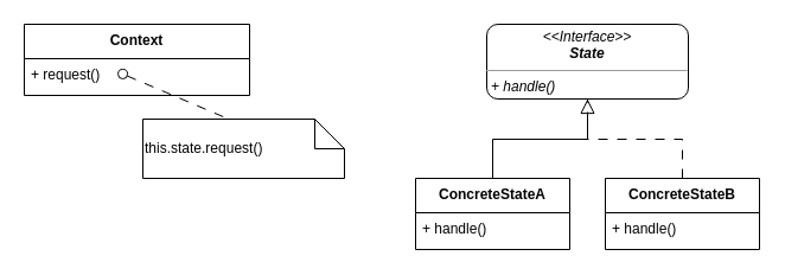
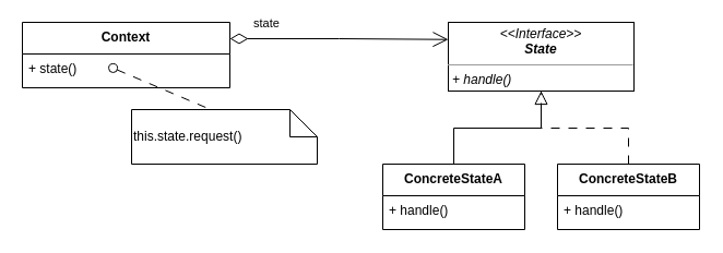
+ <mxCell id="3" value="state" style="endArrow=open;html=1;endSize=12;startArrow=diamondThin;startSize=14;startFill=0;edgeStyle=orthogonalEdgeStyle;align=left;verticalAlign=bottom;rounded=0;entryX=0;entryY=0.25;entryDx=0;entryDy=0;exitX=1;exitY=0.25;exitDx=0;exitDy=0;" parent="1" source="4" target="2" edge="1"><mxGeometry x="-0.801" y="5" relative="1" as="geometry"><mxPoint x="304" y="-215.75" as="sourcePoint" /><mxPoint x="110" y="-66" as="targetPoint" /><mxPoint as="offset" /></mxGeometry></mxCell>
- <mxCell id="2" value="&lt;p style=&quot;margin:0px;margin-top:4px;text-align:center;&quot;&gt;&lt;i&gt;&amp;lt;&amp;lt;Interface&amp;gt;&amp;gt;&lt;br&gt;&lt;b&gt;State&lt;/b&gt;&lt;br&gt;&lt;/i&gt;&lt;/p&gt;&lt;hr size=&quot;1&quot;&gt;&lt;p style=&quot;margin:0px;margin-left:4px;&quot;&gt;&lt;/p&gt;&lt;p style=&quot;margin:0px;margin-left:4px;&quot;&gt;&lt;i&gt;+&amp;nbsp;handle()&lt;/i&gt;&lt;/p&gt;" style="verticalAlign=top;align=left;overflow=fill;fontSize=12;fontFamily=Helvetica;html=1;rounded=1;" parent="1" vertex="1"><mxGeometry x="410" y="20" width="170" height="63" as="geometry" /></mxCell>
+ <mxCell id="2" value="&lt;p style=&quot;margin:0px;margin-top:4px;text-align:center;&quot;&gt;&lt;i&gt;&amp;lt;&amp;lt;Interface&amp;gt;&amp;gt;&lt;br&gt;&lt;b&gt;State&lt;/b&gt;&lt;br&gt;&lt;/i&gt;&lt;/p&gt;&lt;hr size=&quot;1&quot;&gt;&lt;p style=&quot;margin:0px;margin-left:4px;&quot;&gt;&lt;/p&gt;&lt;p style=&quot;margin:0px;margin-left:4px;&quot;&gt;&lt;i&gt;+&amp;nbsp;handle()&lt;/i&gt;&lt;/p&gt;" style="verticalAlign=top;align=left;overflow=fill;fontSize=12;fontFamily=Helvetica;html=1;" parent="1" vertex="1"><mxGeometry x="410" y="20" width="170" height="63" as="geometry" /></mxCell>
- <mxCell id="5" value="+ request()" style="text;strokeColor=none;fillColor=none;align=left;verticalAlign=top;spacingLeft=4;spacingRight=4;overflow=hidden;rotatable=0;points=[[0,0.5],[1,0.5]];portConstraint=eastwest;fontStyle=0" parent="4" vertex="1"><mxGeometry y="29" width="190" height="31" as="geometry" /></mxCell>
+ <mxCell id="5" value="+ state()" style="text;strokeColor=none;fillColor=none;align=left;verticalAlign=top;spacingLeft=4;spacingRight=4;overflow=hidden;rotatable=0;points=[[0,0.5],[1,0.5]];portConstraint=eastwest;fontStyle=0" parent="4" vertex="1"><mxGeometry y="29" width="190" height="31" as="geometry" /></mxCell>
